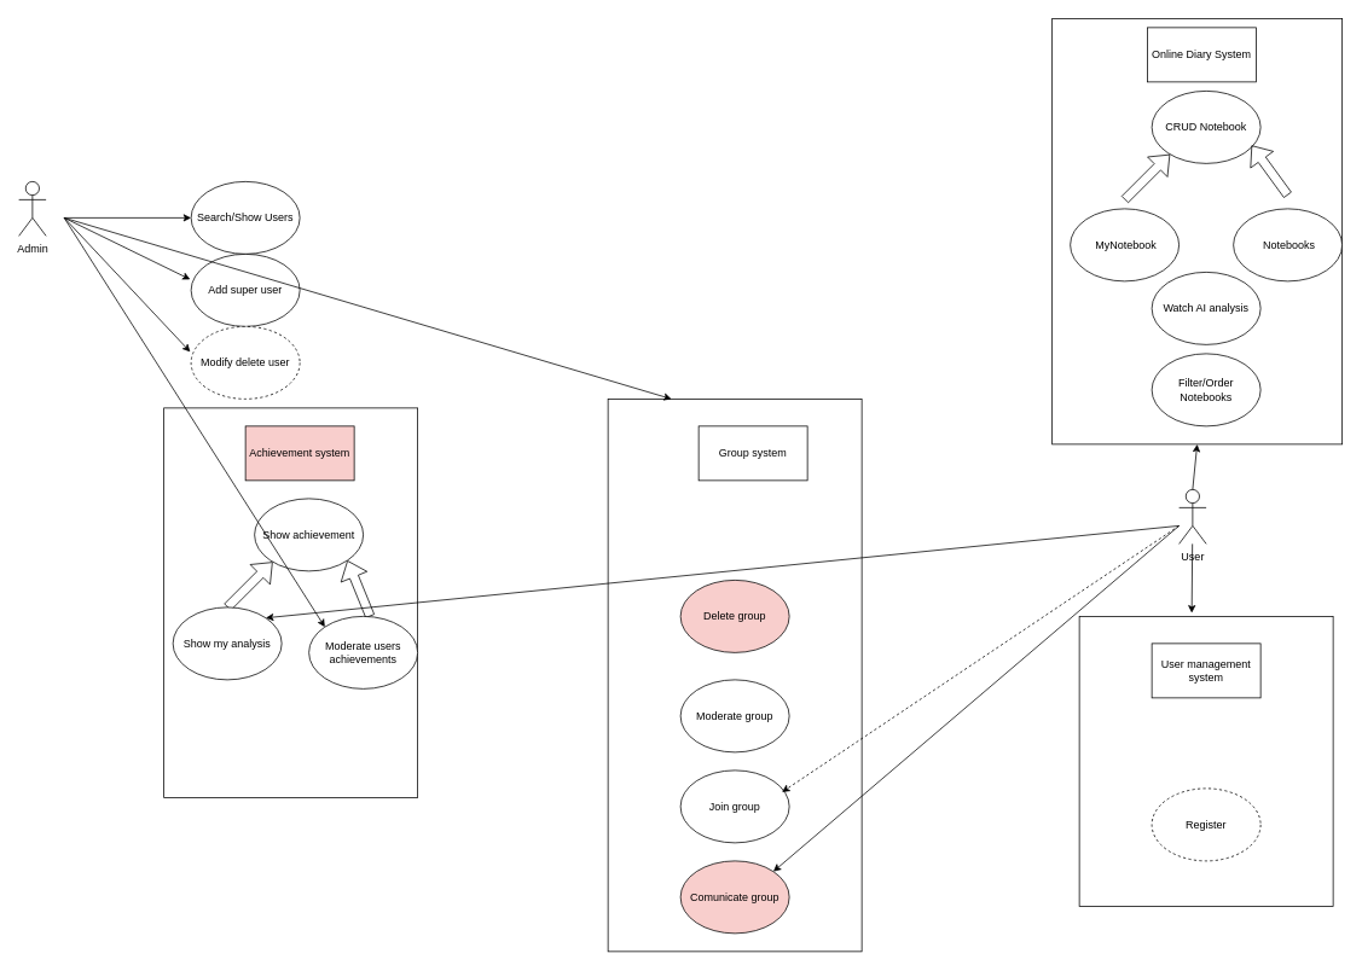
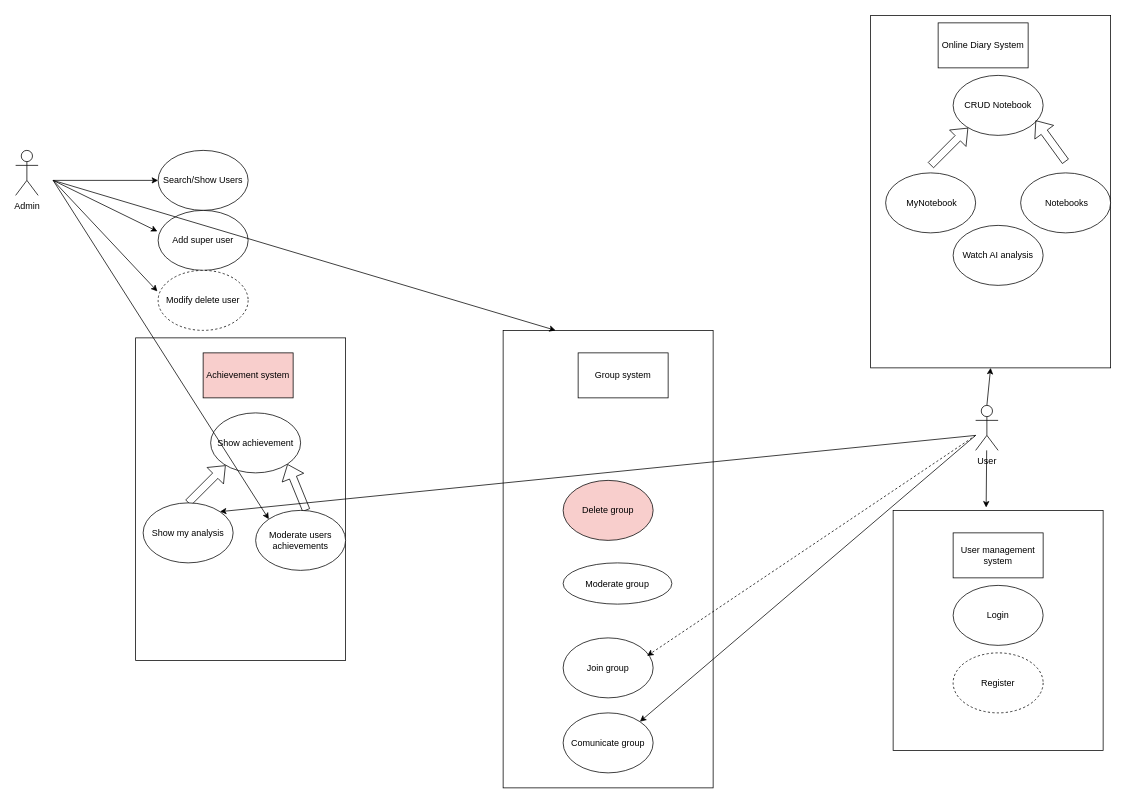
- <mxCell id="33" value="Online Diary System" style="rounded=0;whiteSpace=wrap;html=1;" vertex="1" parent="1"><mxGeometry x="1265" y="30" width="120" height="60" as="geometry" /></mxCell>
+ <mxCell id="33" value="Online Diary System" style="rounded=0;whiteSpace=wrap;html=1;" vertex="1" parent="1"><mxGeometry x="1250" y="30" width="120" height="60" as="geometry" /></mxCell>
- <mxCell id="41" value="Filter/Order Notebooks" style="ellipse;whiteSpace=wrap;html=1;" vertex="1" parent="1"><mxGeometry x="1270" y="390" width="120" height="80" as="geometry" /></mxCell>
- <mxCell id="20" value="Moderate group" style="ellipse;whiteSpace=wrap;html=1;" vertex="1" parent="1"><mxGeometry x="750" y="750" width="120" height="80" as="geometry" /></mxCell>
+ <mxCell id="20" value="Moderate group" style="ellipse;whiteSpace=wrap;html=1;" vertex="1" parent="1"><mxGeometry x="750" y="750" width="145" height="55" as="geometry" /></mxCell>
+ <mxCell id="29" value="Login" style="ellipse;whiteSpace=wrap;html=1;" vertex="1" parent="1"><mxGeometry x="1270" y="780" width="120" height="80" as="geometry" /></mxCell>
- <mxCell id="24" value="Comunicate group" style="ellipse;whiteSpace=wrap;html=1;fillColor=#f8cecc;" vertex="1" parent="1"><mxGeometry x="750" y="950" width="120" height="80" as="geometry" /></mxCell>
+ <mxCell id="24" value="Comunicate group" style="ellipse;whiteSpace=wrap;html=1;" vertex="1" parent="1"><mxGeometry x="750" y="950" width="120" height="80" as="geometry" /></mxCell>
